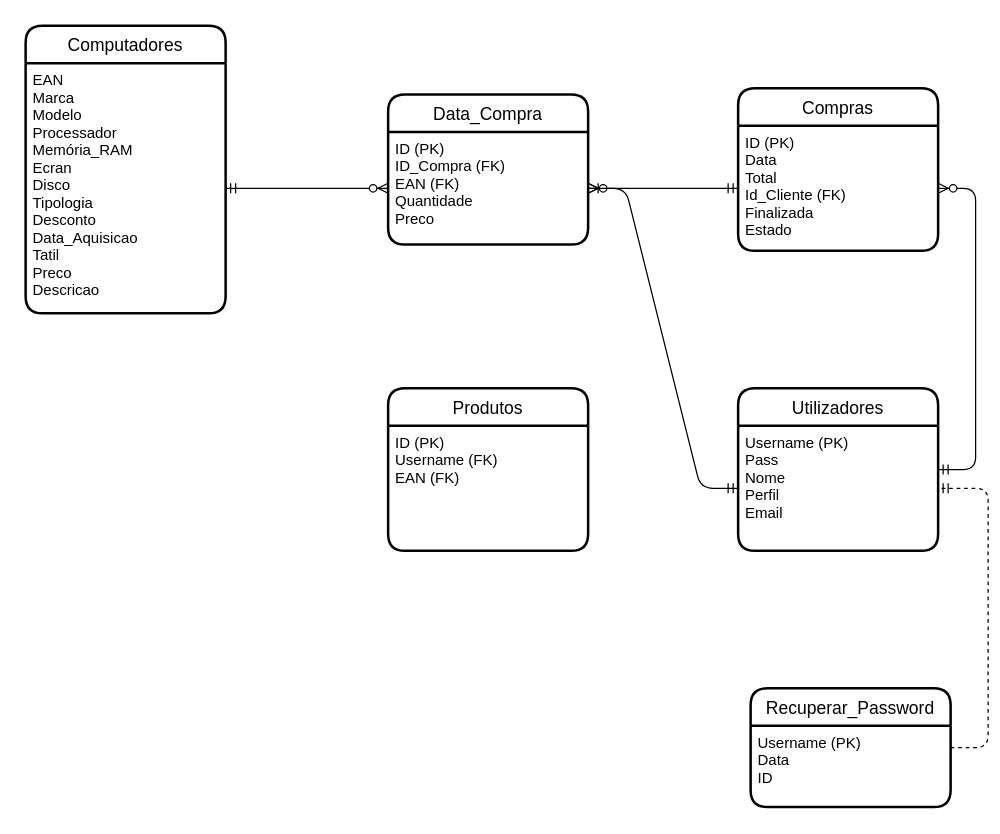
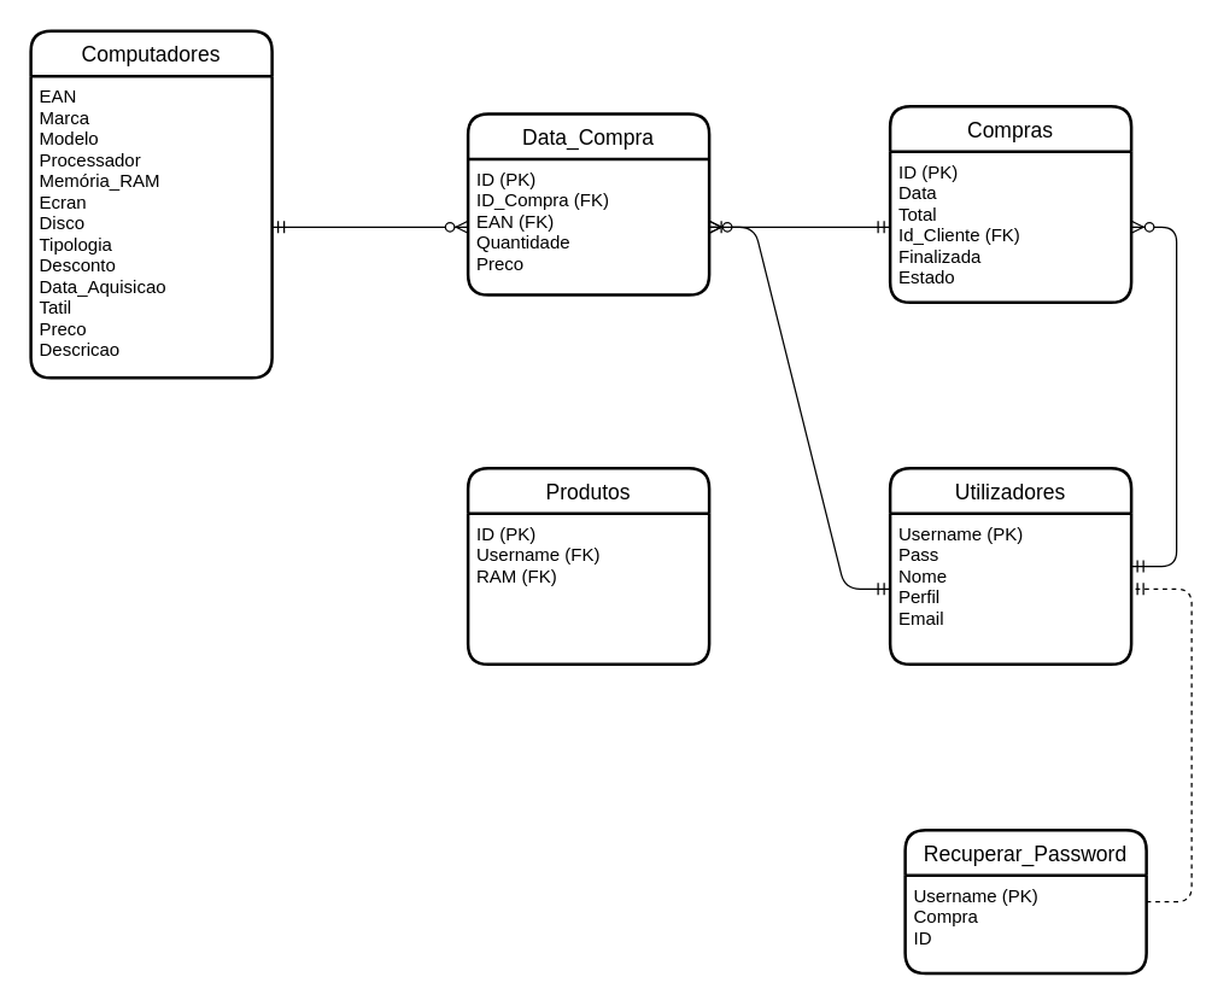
- <mxCell id="13" value="ID (PK)&#10;Username (FK)&#10;EAN (FK)" style="align=left;strokeColor=none;fillColor=none;spacingLeft=4;fontSize=12;verticalAlign=top;resizable=0;rotatable=0;part=1;" parent="12" vertex="1"><mxGeometry y="30" width="160" height="100" as="geometry" /></mxCell>
+ <mxCell id="13" value="ID (PK)&#10;Username (FK)&#10;RAM (FK)" style="align=left;strokeColor=none;fillColor=none;spacingLeft=4;fontSize=12;verticalAlign=top;resizable=0;rotatable=0;part=1;" parent="12" vertex="1"><mxGeometry y="30" width="160" height="100" as="geometry" /></mxCell>
- <mxCell id="16" value="Username (PK)&#10;Data&#10;ID" style="align=left;strokeColor=none;fillColor=none;spacingLeft=4;fontSize=12;verticalAlign=top;resizable=0;rotatable=0;part=1;" parent="15" vertex="1"><mxGeometry y="30" width="160" height="65" as="geometry" /></mxCell>
+ <mxCell id="16" value="Username (PK)&#10;Compra&#10;ID" style="align=left;strokeColor=none;fillColor=none;spacingLeft=4;fontSize=12;verticalAlign=top;resizable=0;rotatable=0;part=1;" parent="15" vertex="1"><mxGeometry y="30" width="160" height="65" as="geometry" /></mxCell>
